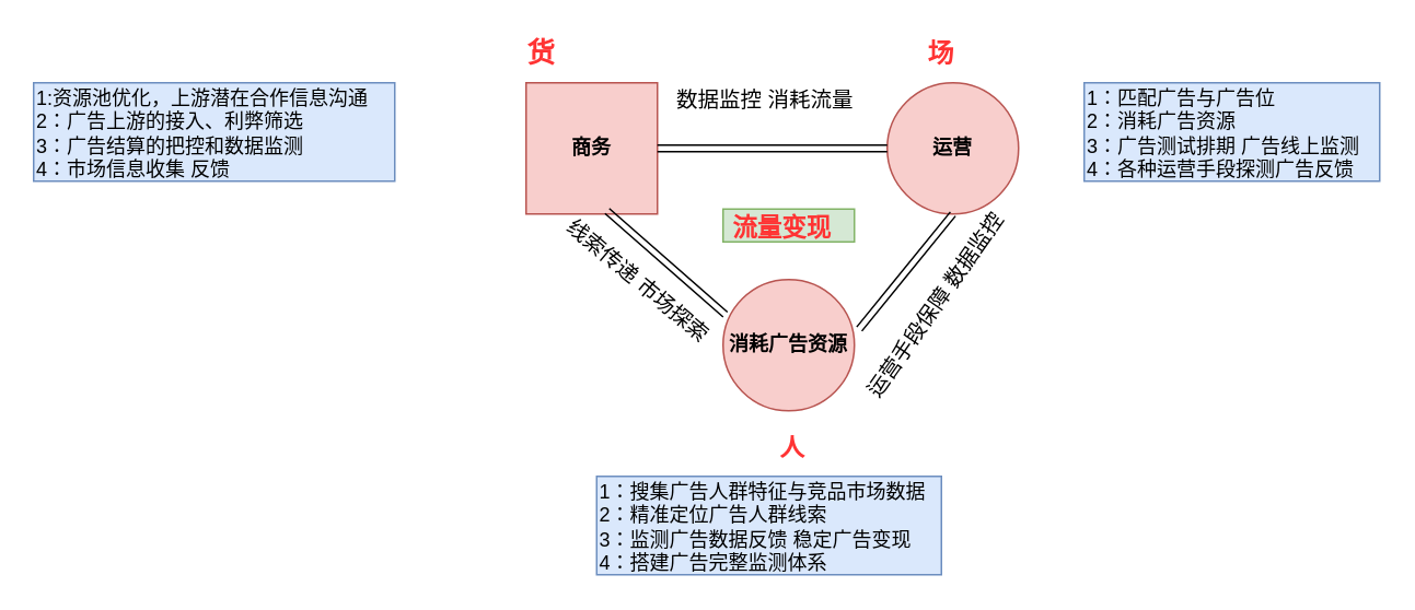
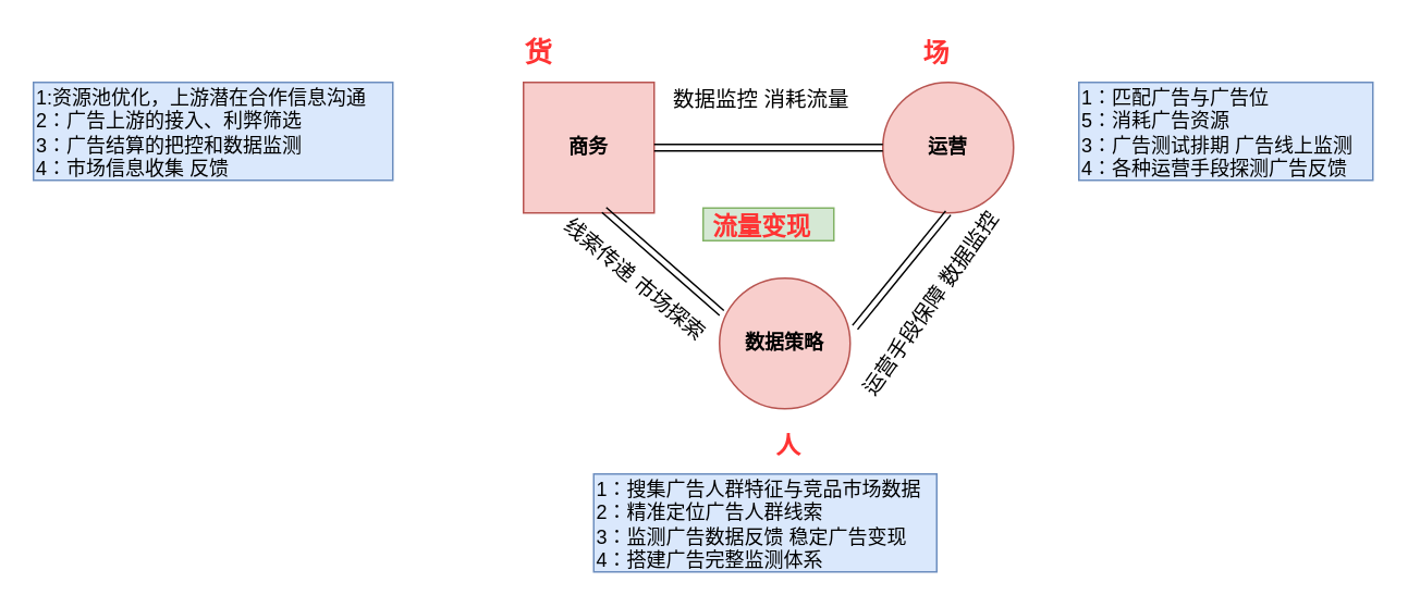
- <mxCell id="13" value="1：匹配广告与广告位&lt;br&gt;2：消耗广告资源&lt;br&gt;3：广告测试排期 广告线上监测&lt;br&gt;4：各种运营手段探测广告反馈&lt;br&gt;" style="text;html=1;resizable=0;points=[];autosize=1;align=left;verticalAlign=top;spacingTop=-4;fillColor=#dae8fc;strokeColor=#6c8ebf;" vertex="1" parent="1"><mxGeometry x="660" y="50" width="180" height="60" as="geometry" /></mxCell>
+ <mxCell id="13" value="1：匹配广告与广告位&lt;br&gt;5：消耗广告资源&lt;br&gt;3：广告测试排期 广告线上监测&lt;br&gt;4：各种运营手段探测广告反馈&lt;br&gt;" style="text;html=1;resizable=0;points=[];autosize=1;align=left;verticalAlign=top;spacingTop=-4;fillColor=#dae8fc;strokeColor=#6c8ebf;" vertex="1" parent="1"><mxGeometry x="660" y="50" width="180" height="60" as="geometry" /></mxCell>
- <mxCell id="14" value="&lt;b&gt;&lt;font color=&quot;#ff3333&quot;&gt;&amp;nbsp;流量变现&lt;/font&gt;&lt;/b&gt;" style="text;html=1;resizable=0;points=[];autosize=1;align=left;verticalAlign=top;spacingTop=-4;fontSize=15;fillColor=#d5e8d4;strokeColor=#82b366;" vertex="1" parent="1"><mxGeometry x="440" y="127" width="80" height="20" as="geometry" /></mxCell>
+ <mxCell id="14" value="&lt;b&gt;&lt;font color=&quot;#ff3333&quot;&gt;&amp;nbsp;流量变现&lt;/font&gt;&lt;/b&gt;" style="text;html=1;resizable=0;points=[];autosize=1;align=left;verticalAlign=top;spacingTop=-4;fontSize=15;fillColor=#d5e8d4;strokeColor=#82b366;" vertex="1" parent="1"><mxGeometry x="430" y="127" width="80" height="20" as="geometry" /></mxCell>
- <mxCell id="5" value="消耗广告资源" style="ellipse;whiteSpace=wrap;html=1;aspect=fixed;fillColor=#f8cecc;strokeColor=#b85450;fontStyle=1" vertex="1" parent="1"><mxGeometry x="440" y="170" width="80" height="80" as="geometry" /></mxCell>
+ <mxCell id="5" value="数据策略" style="ellipse;whiteSpace=wrap;html=1;aspect=fixed;fillColor=#f8cecc;strokeColor=#b85450;fontStyle=1" vertex="1" parent="1"><mxGeometry x="440" y="170" width="80" height="80" as="geometry" /></mxCell>
